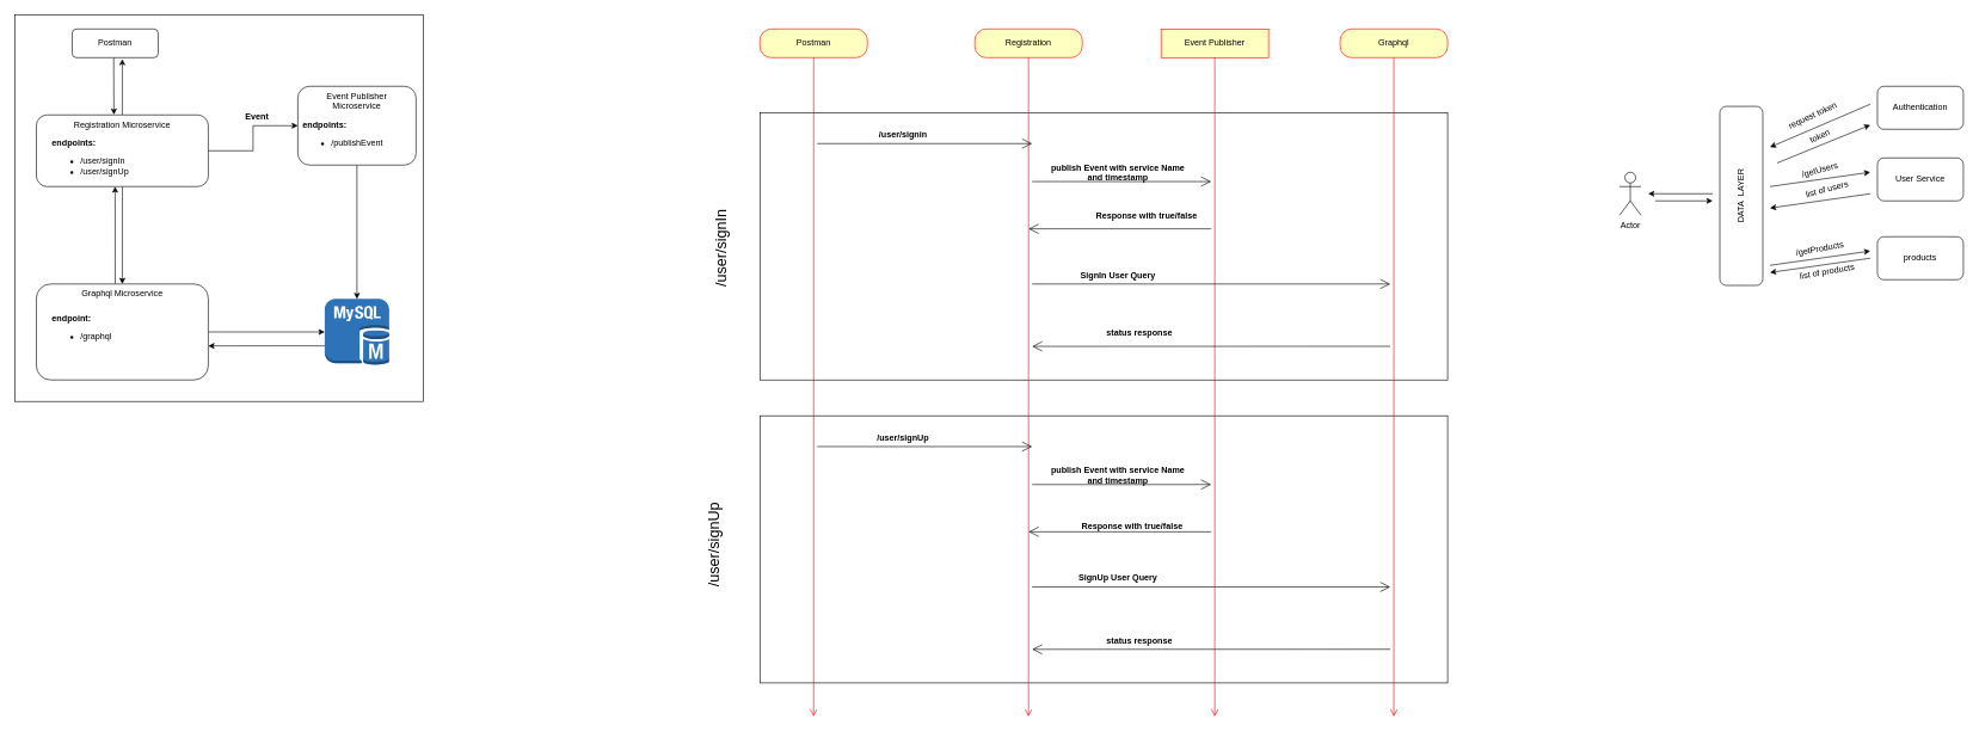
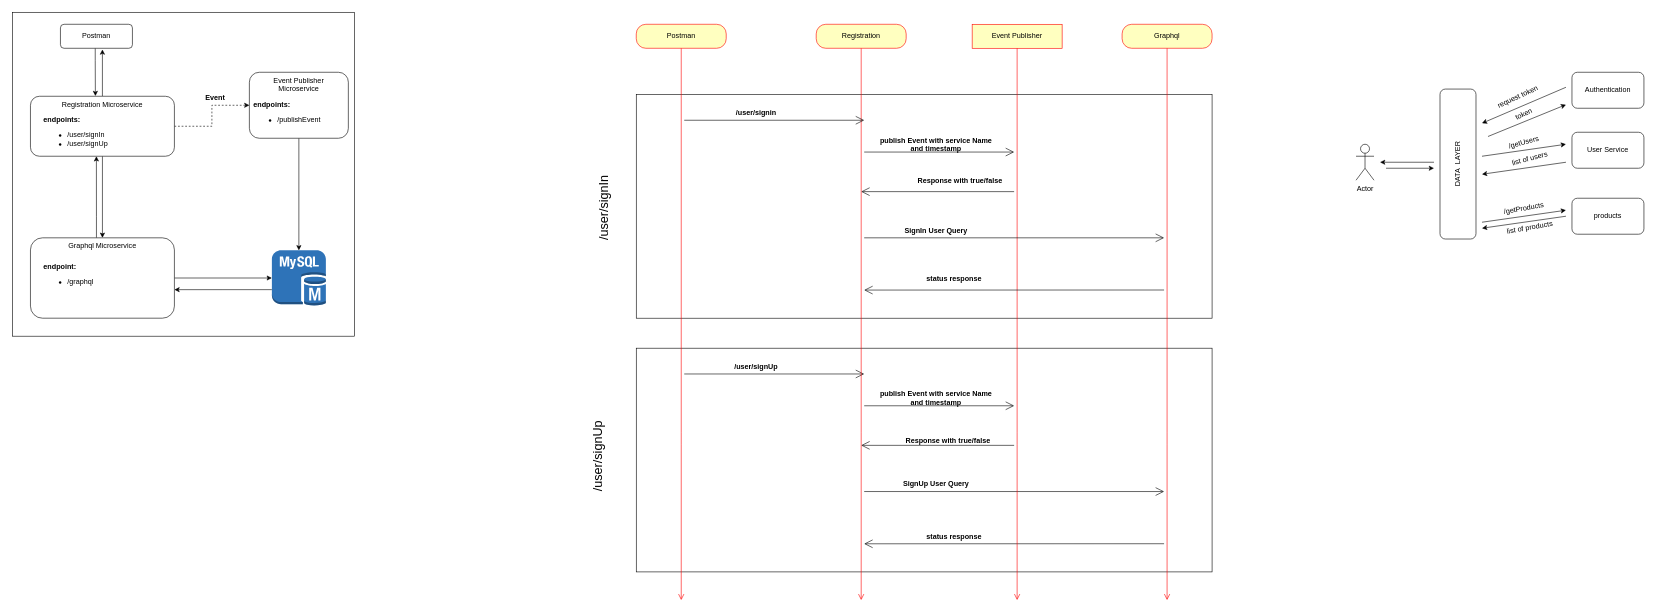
- <mxCell id="19" style="edgeStyle=orthogonalEdgeStyle;rounded=0;orthogonalLoop=1;jettySize=auto;html=1;" parent="1" source="20" target="33" edge="1"><mxGeometry relative="1" as="geometry" /></mxCell>
+ <mxCell id="19" style="edgeStyle=orthogonalEdgeStyle;rounded=0;orthogonalLoop=1;jettySize=auto;html=1;dashed=1;" parent="1" source="20" target="33" edge="1"><mxGeometry relative="1" as="geometry" /></mxCell>
